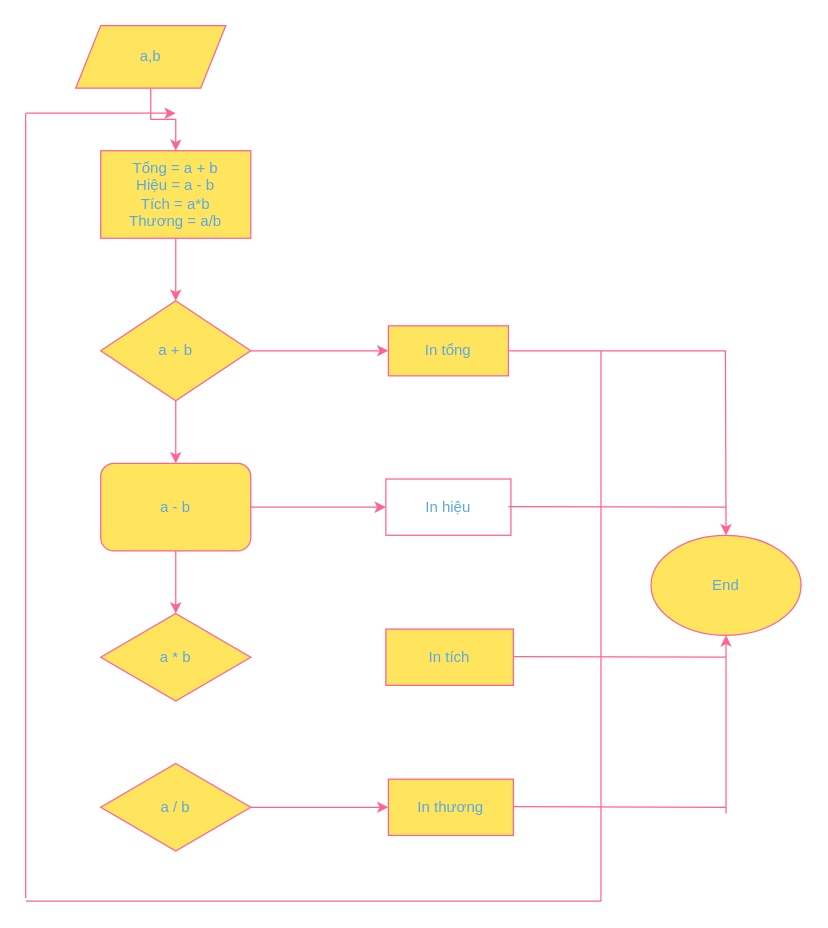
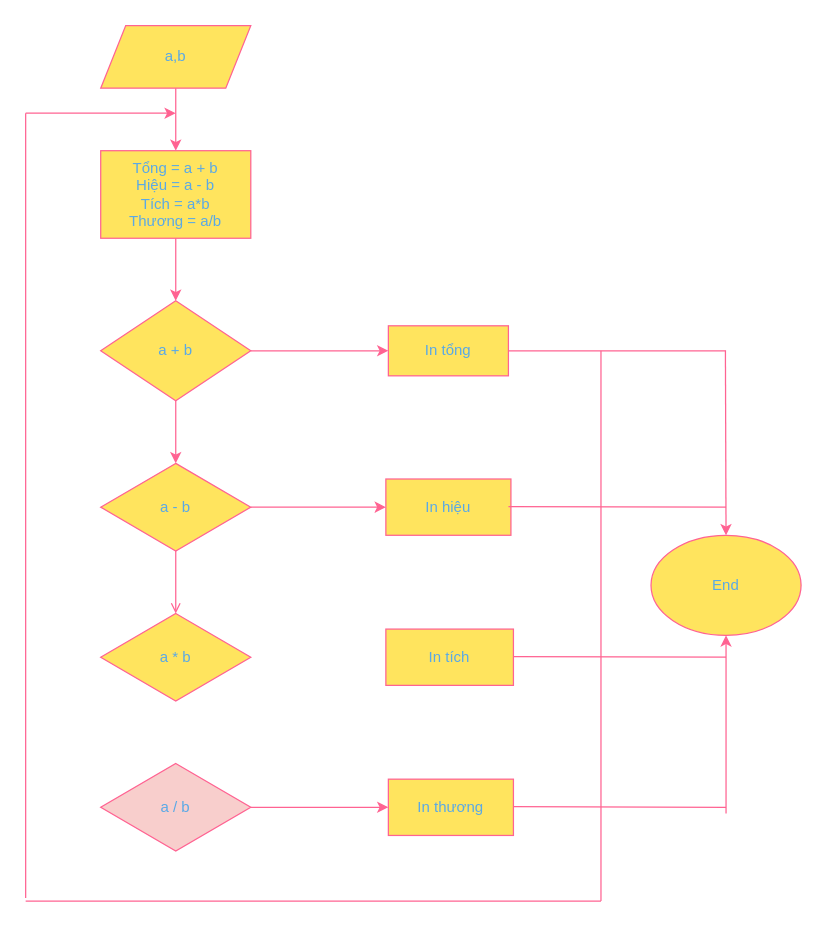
- <mxCell id="3" value="a,b" style="shape=parallelogram;perimeter=parallelogramPerimeter;whiteSpace=wrap;html=1;fixedSize=1;labelBackgroundColor=none;fillColor=#FFE45E;strokeColor=#FF6392;fontColor=#5AA9E6;" parent="1" vertex="1"><mxGeometry x="60" y="20" width="120" height="50" as="geometry" /></mxCell>
+ <mxCell id="3" value="a,b" style="shape=parallelogram;perimeter=parallelogramPerimeter;whiteSpace=wrap;html=1;fixedSize=1;labelBackgroundColor=none;fillColor=#FFE45E;strokeColor=#FF6392;fontColor=#5AA9E6;" parent="1" vertex="1"><mxGeometry x="80" y="20" width="120" height="50" as="geometry" /></mxCell>
- <mxCell id="12" value="a - b" style="whiteSpace=wrap;html=1;labelBackgroundColor=none;fillColor=#FFE45E;strokeColor=#FF6392;fontColor=#5AA9E6;rounded=1;" parent="1" vertex="1"><mxGeometry x="80" y="370" width="120" height="70" as="geometry" /></mxCell>
+ <mxCell id="12" value="a - b" style="rhombus;whiteSpace=wrap;html=1;labelBackgroundColor=none;fillColor=#FFE45E;strokeColor=#FF6392;fontColor=#5AA9E6;" parent="1" vertex="1"><mxGeometry x="80" y="370" width="120" height="70" as="geometry" /></mxCell>
- <mxCell id="13" value="In hiệu" style="rounded=0;whiteSpace=wrap;html=1;labelBackgroundColor=none;fillColor=#ffffff;strokeColor=#FF6392;fontColor=#5AA9E6;" parent="1" vertex="1"><mxGeometry x="308" y="382.5" width="100" height="45" as="geometry" /></mxCell>
+ <mxCell id="13" value="In hiệu" style="rounded=0;whiteSpace=wrap;html=1;labelBackgroundColor=none;fillColor=#FFE45E;strokeColor=#FF6392;fontColor=#5AA9E6;" parent="1" vertex="1"><mxGeometry x="308" y="382.5" width="100" height="45" as="geometry" /></mxCell>
- <mxCell id="11" value="" style="edgeStyle=orthogonalEdgeStyle;rounded=0;orthogonalLoop=1;jettySize=auto;html=1;labelBackgroundColor=none;strokeColor=#FF6392;fontColor=default;" parent="1" source="12" target="14" edge="1"><mxGeometry relative="1" as="geometry" /></mxCell>
+ <mxCell id="11" value="" style="edgeStyle=orthogonalEdgeStyle;rounded=0;orthogonalLoop=1;jettySize=auto;html=1;labelBackgroundColor=none;strokeColor=#FF6392;fontColor=default;endArrow=open;" parent="1" source="12" target="14" edge="1"><mxGeometry relative="1" as="geometry" /></mxCell>
- <mxCell id="17" value="a / b" style="rhombus;whiteSpace=wrap;html=1;labelBackgroundColor=none;fillColor=#FFE45E;strokeColor=#FF6392;fontColor=#5AA9E6;" parent="1" vertex="1"><mxGeometry x="80" y="610" width="120" height="70" as="geometry" /></mxCell>
+ <mxCell id="17" value="a / b" style="rhombus;whiteSpace=wrap;html=1;labelBackgroundColor=none;fillColor=#f8cecc;strokeColor=#FF6392;fontColor=#5AA9E6;" parent="1" vertex="1"><mxGeometry x="80" y="610" width="120" height="70" as="geometry" /></mxCell>
